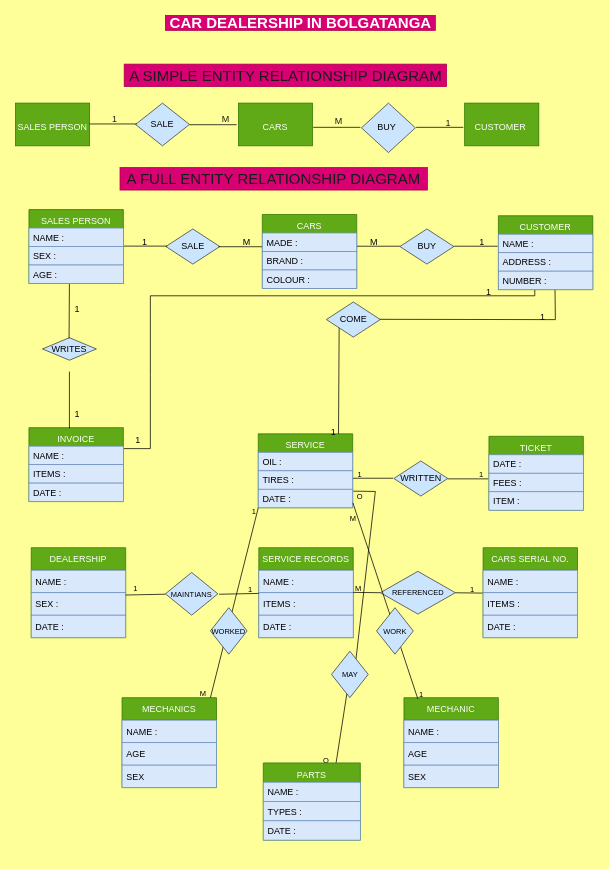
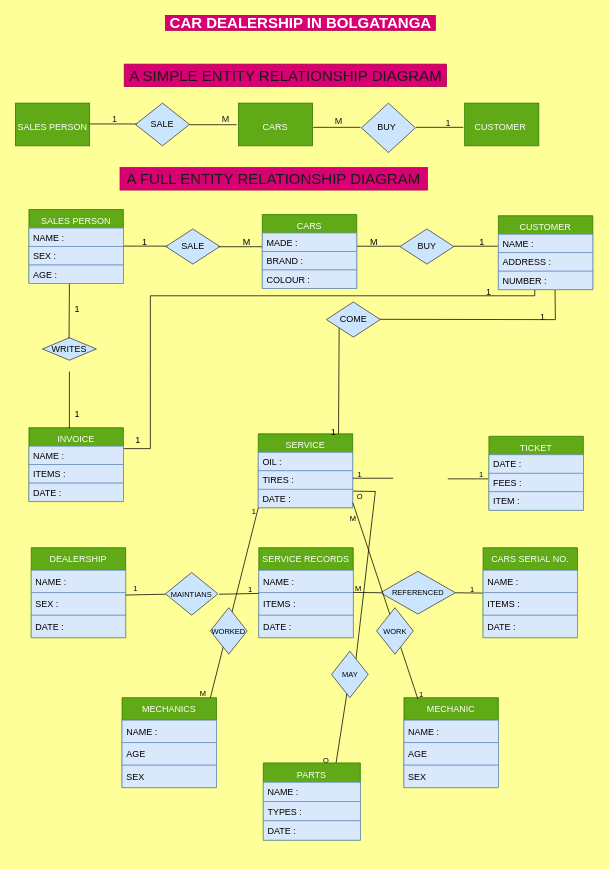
- <mxCell id="76" value="WRITTEN" style="rhombus;whiteSpace=wrap;html=1;fontSize=12;fillColor=#cce5ff;strokeColor=#36393d;container=0;" parent="2" vertex="1"><mxGeometry x="504.638" y="594.262" width="71.963" height="46.838" as="geometry" /></mxCell>
